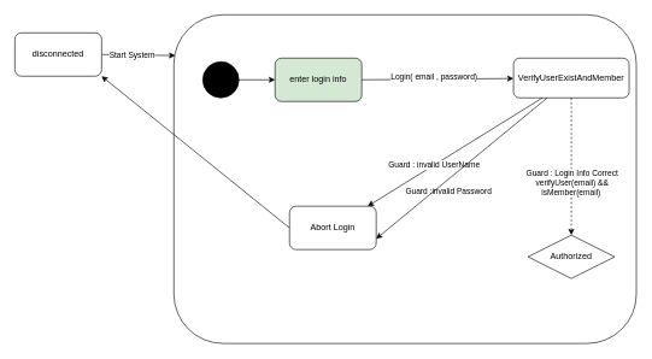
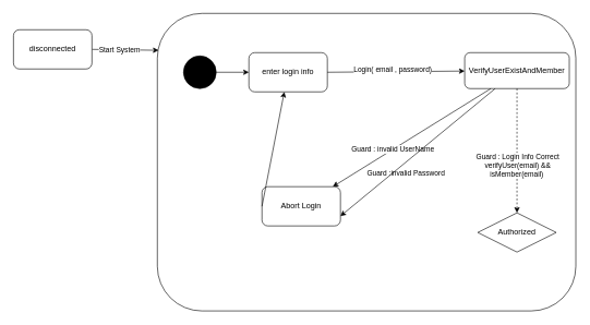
- <mxCell id="8" value="enter login info" style="rounded=1;whiteSpace=wrap;html=1;fillColor=#d5e8d4;" parent="1" vertex="1"><mxGeometry x="380" y="80" width="120" height="60" as="geometry" /></mxCell>
+ <mxCell id="8" value="enter login info" style="rounded=1;whiteSpace=wrap;html=1;" parent="1" vertex="1"><mxGeometry x="380" y="80" width="120" height="60" as="geometry" /></mxCell>
- <mxCell id="18" value="" style="endArrow=classic;html=1;exitX=0;exitY=0.5;exitDx=0;exitDy=0;entryX=1;entryY=1;entryDx=0;entryDy=0;" parent="1" source="14" target="6" edge="1"><mxGeometry width="50" height="50" relative="1" as="geometry"><mxPoint x="430" y="295" as="sourcePoint" /><mxPoint x="480" y="245" as="targetPoint" /></mxGeometry></mxCell>
+ <mxCell id="18" value="" style="endArrow=classic;html=1;exitX=0;exitY=0.5;exitDx=0;exitDy=0;" parent="1" source="14" target="8" edge="1"><mxGeometry width="50" height="50" relative="1" as="geometry"><mxPoint x="430" y="295" as="sourcePoint" /><mxPoint x="480" y="245" as="targetPoint" /></mxGeometry></mxCell>
